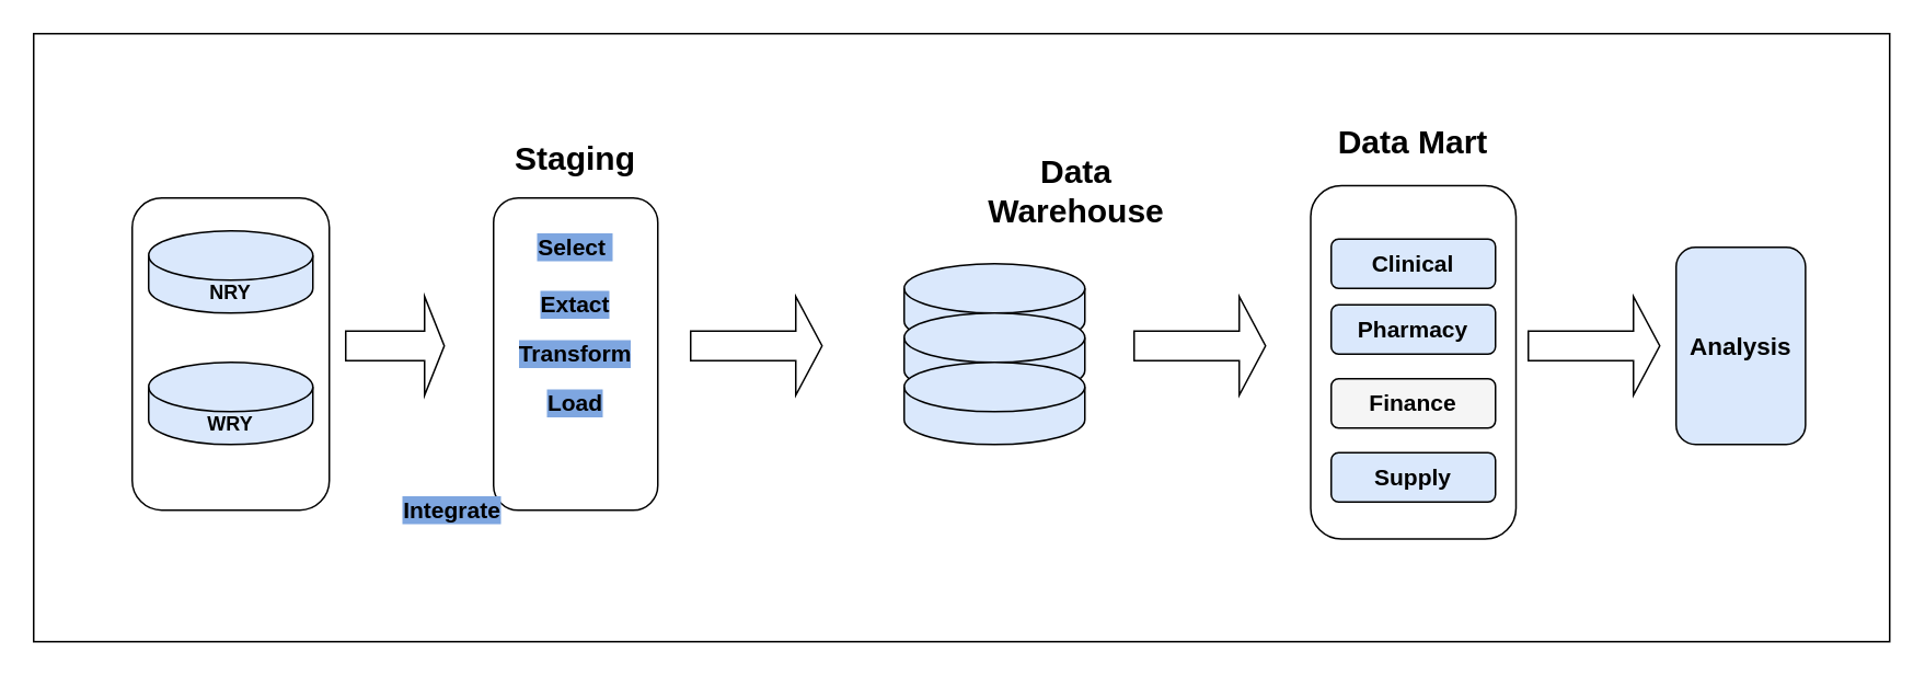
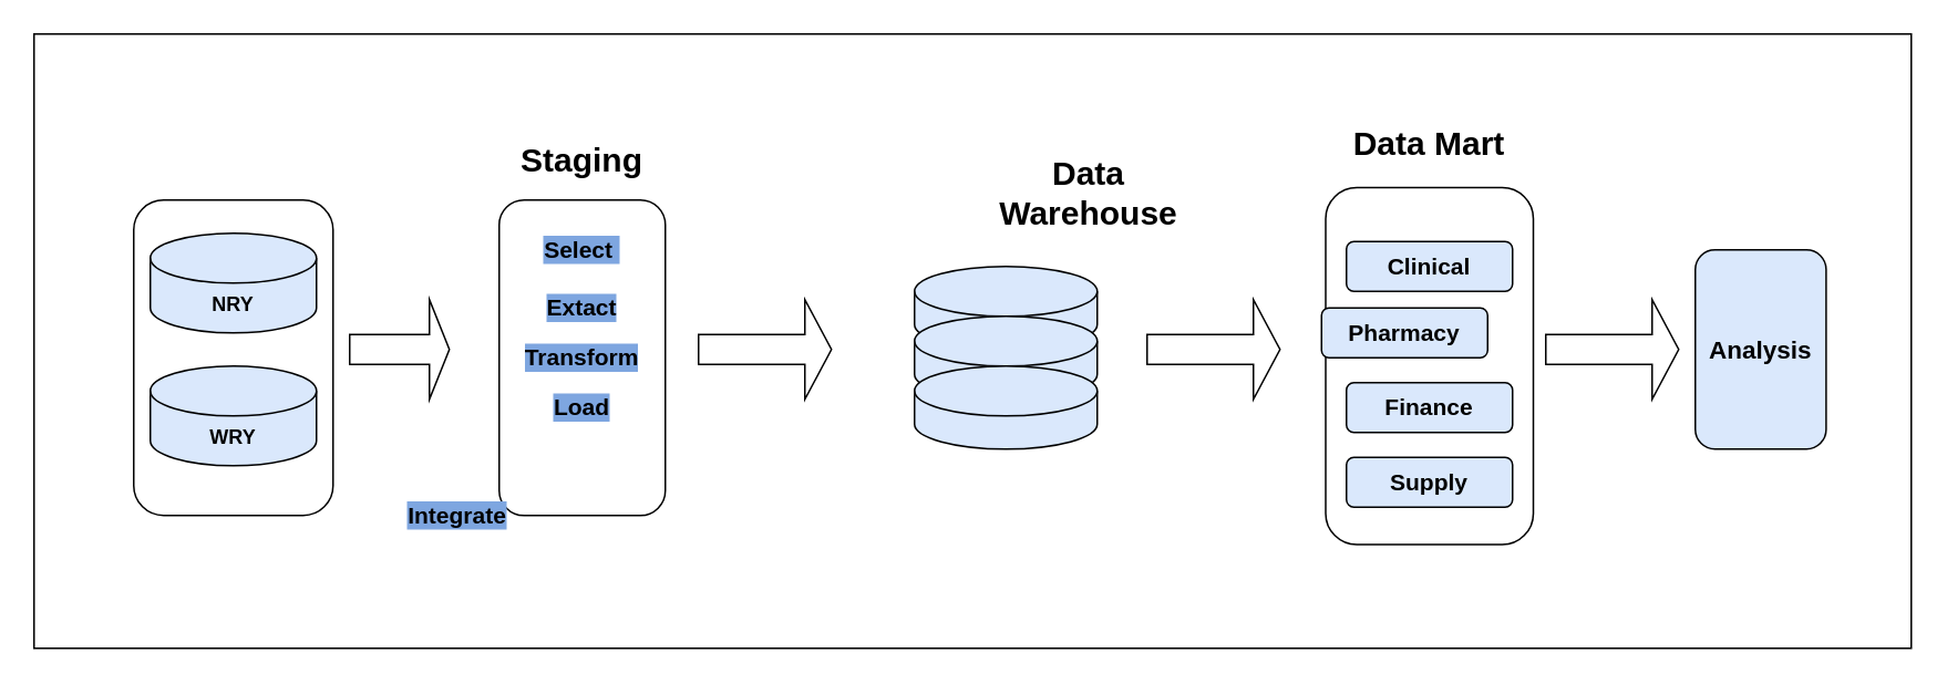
- <mxCell id="4" value="&lt;b&gt;NRY&lt;/b&gt;" style="shape=cylinder3;whiteSpace=wrap;html=1;boundedLbl=1;backgroundOutline=1;size=15;fillColor=#dae8fc;strokeColor=#000000;" vertex="1" parent="1"><mxGeometry x="90" y="140" width="100" height="50" as="geometry" /></mxCell>
+ <mxCell id="4" value="&lt;b&gt;NRY&lt;/b&gt;" style="shape=cylinder3;whiteSpace=wrap;html=1;boundedLbl=1;backgroundOutline=1;size=15;fillColor=#dae8fc;strokeColor=#000000;" vertex="1" parent="1"><mxGeometry x="90" y="140" width="100" height="60" as="geometry" /></mxCell>
- <mxCell id="22" value="Pharmacy" style="rounded=1;whiteSpace=wrap;html=1;fillColor=#dae8fc;strokeColor=#000000;fontStyle=1;fontSize=14;" vertex="1" parent="1"><mxGeometry x="810" y="185" width="100" height="30" as="geometry" /></mxCell>
+ <mxCell id="22" value="Pharmacy" style="rounded=1;whiteSpace=wrap;html=1;fillColor=#dae8fc;strokeColor=#000000;fontStyle=1;fontSize=14;" vertex="1" parent="1"><mxGeometry x="795" y="185" width="100" height="30" as="geometry" /></mxCell>
- <mxCell id="5" value="&lt;b&gt;WRY&lt;/b&gt;" style="shape=cylinder3;whiteSpace=wrap;html=1;boundedLbl=1;backgroundOutline=1;size=15;fillColor=#dae8fc;strokeColor=#000000;" vertex="1" parent="1"><mxGeometry x="90" y="220" width="100" height="50" as="geometry" /></mxCell>
+ <mxCell id="5" value="&lt;b&gt;WRY&lt;/b&gt;" style="shape=cylinder3;whiteSpace=wrap;html=1;boundedLbl=1;backgroundOutline=1;size=15;fillColor=#dae8fc;strokeColor=#000000;" vertex="1" parent="1"><mxGeometry x="90" y="220" width="100" height="60" as="geometry" /></mxCell>
- <mxCell id="23" value="Finance" style="rounded=1;whiteSpace=wrap;html=1;fillColor=#f5f5f5;strokeColor=#000000;fontStyle=1;fontSize=14;" vertex="1" parent="1"><mxGeometry x="810" y="230" width="100" height="30" as="geometry" /></mxCell>
+ <mxCell id="23" value="Finance" style="rounded=1;whiteSpace=wrap;html=1;fillColor=#dae8fc;strokeColor=#000000;fontStyle=1;fontSize=14;" vertex="1" parent="1"><mxGeometry x="810" y="230" width="100" height="30" as="geometry" /></mxCell>
